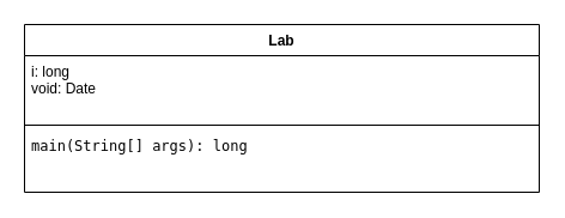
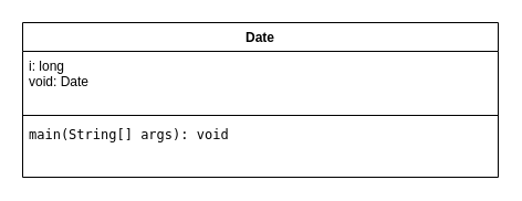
- <mxCell id="2" value="Lab" style="swimlane;fontStyle=1;align=center;verticalAlign=top;childLayout=stackLayout;horizontal=1;startSize=26;horizontalStack=0;resizeParent=1;resizeParentMax=0;resizeLast=0;collapsible=1;marginBottom=0;whiteSpace=wrap;html=1;" vertex="1" parent="1"><mxGeometry x="20" y="20" width="430" height="140" as="geometry" /></mxCell>
+ <mxCell id="2" value="Date" style="swimlane;fontStyle=1;align=center;verticalAlign=top;childLayout=stackLayout;horizontal=1;startSize=26;horizontalStack=0;resizeParent=1;resizeParentMax=0;resizeLast=0;collapsible=1;marginBottom=0;whiteSpace=wrap;html=1;" vertex="1" parent="1"><mxGeometry x="20" y="20" width="430" height="140" as="geometry" /></mxCell>
- <mxCell id="5" value="&lt;code&gt;main(String[] args): long&lt;br&gt;&lt;/code&gt;" style="text;strokeColor=none;fillColor=none;align=left;verticalAlign=top;spacingLeft=4;spacingRight=4;overflow=hidden;rotatable=0;points=[[0,0.5],[1,0.5]];portConstraint=eastwest;whiteSpace=wrap;html=1;" vertex="1" parent="2"><mxGeometry y="88" width="430" height="52" as="geometry" /></mxCell>
+ <mxCell id="5" value="&lt;code&gt;main(String[] args): void&lt;br&gt;&lt;/code&gt;" style="text;strokeColor=none;fillColor=none;align=left;verticalAlign=top;spacingLeft=4;spacingRight=4;overflow=hidden;rotatable=0;points=[[0,0.5],[1,0.5]];portConstraint=eastwest;whiteSpace=wrap;html=1;" vertex="1" parent="2"><mxGeometry y="88" width="430" height="52" as="geometry" /></mxCell>
